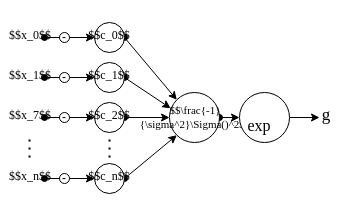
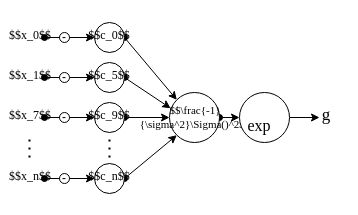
- <mxCell id="20" value="$$c_1$$" style="text;html=1;strokeColor=none;fillColor=none;align=center;verticalAlign=middle;whiteSpace=wrap;rounded=0;fontFamily=Times New Roman;labelPosition=center;verticalLabelPosition=middle;horizontal=1;" parent="1" vertex="1"><mxGeometry x="99" y="60" width="20" height="30" as="geometry" /></mxCell>
+ <mxCell id="20" value="$$c_5$$" style="text;html=1;strokeColor=none;fillColor=none;align=center;verticalAlign=middle;whiteSpace=wrap;rounded=0;fontFamily=Times New Roman;labelPosition=center;verticalLabelPosition=middle;horizontal=1;" parent="1" vertex="1"><mxGeometry x="99" y="60" width="20" height="30" as="geometry" /></mxCell>
- <mxCell id="21" value="$$c_2$$" style="text;html=1;strokeColor=none;fillColor=none;align=center;verticalAlign=middle;whiteSpace=wrap;rounded=0;fontFamily=Times New Roman;labelPosition=center;verticalLabelPosition=middle;horizontal=1;" parent="1" vertex="1"><mxGeometry x="99" y="100" width="20" height="30" as="geometry" /></mxCell>
+ <mxCell id="21" value="$$c_9$$" style="text;html=1;strokeColor=none;fillColor=none;align=center;verticalAlign=middle;whiteSpace=wrap;rounded=0;fontFamily=Times New Roman;labelPosition=center;verticalLabelPosition=middle;horizontal=1;" parent="1" vertex="1"><mxGeometry x="99" y="100" width="20" height="30" as="geometry" /></mxCell>
